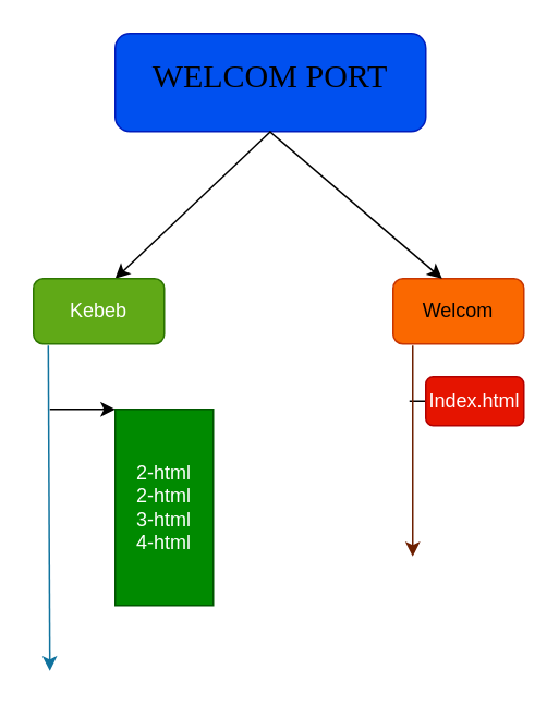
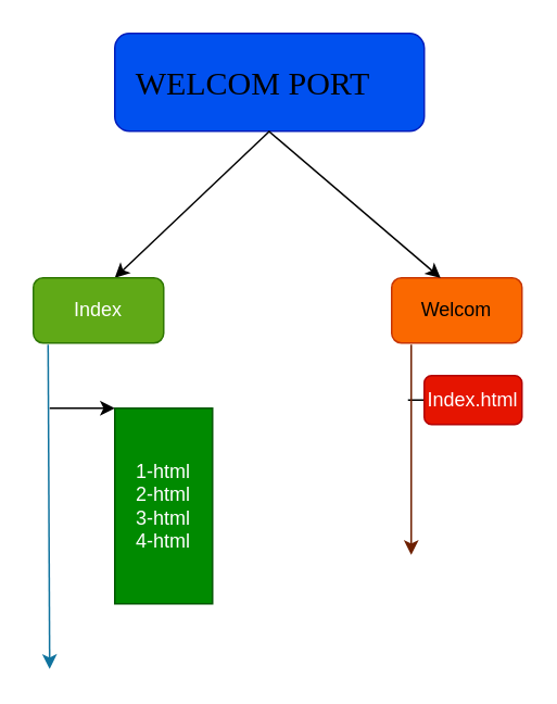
- <mxCell id="5" value="WELCOM PORT" style="text;strokeColor=none;align=center;fillColor=none;html=1;verticalAlign=middle;whiteSpace=wrap;rounded=1;hachureGap=4;fontFamily=Architects Daughter;fontSource=https%3A%2F%2Ffonts.googleapis.com%2Fcss%3Ffamily%3DArchitects%2BDaughter;fontSize=20;" vertex="1" parent="1"><mxGeometry x="80" y="35" width="170" height="20" as="geometry" /></mxCell>
+ <mxCell id="5" value="WELCOM PORT" style="text;strokeColor=none;align=center;fillColor=none;html=1;verticalAlign=middle;whiteSpace=wrap;rounded=1;hachureGap=4;fontFamily=Architects Daughter;fontSource=https%3A%2F%2Ffonts.googleapis.com%2Fcss%3Ffamily%3DArchitects%2BDaughter;fontSize=20;" vertex="1" parent="1"><mxGeometry x="70" y="40" width="170" height="20" as="geometry" /></mxCell>
- <mxCell id="8" value="Kebeb" style="text;strokeColor=#2D7600;align=center;fillColor=#60a917;html=1;verticalAlign=middle;whiteSpace=wrap;rounded=1;fontFamily=Helvetica;fontColor=#ffffff;" vertex="1" parent="1"><mxGeometry x="20" y="170" width="80" height="40" as="geometry" /></mxCell>
+ <mxCell id="8" value="Index" style="text;strokeColor=#2D7600;align=center;fillColor=#60a917;html=1;verticalAlign=middle;whiteSpace=wrap;rounded=1;fontFamily=Helvetica;fontColor=#ffffff;" vertex="1" parent="1"><mxGeometry x="20" y="170" width="80" height="40" as="geometry" /></mxCell>
- <mxCell id="13" value="2-html&lt;br&gt;2-html&lt;br&gt;3-html&lt;br&gt;4-html" style="text;strokeColor=#005700;align=center;fillColor=#008a00;html=1;verticalAlign=middle;whiteSpace=wrap;rounded=0;fontColor=#ffffff;" vertex="1" parent="1"><mxGeometry x="70" y="250" width="60" height="120" as="geometry" /></mxCell>
+ <mxCell id="13" value="1-html&lt;br&gt;2-html&lt;br&gt;3-html&lt;br&gt;4-html" style="text;strokeColor=#005700;align=center;fillColor=#008a00;html=1;verticalAlign=middle;whiteSpace=wrap;rounded=0;fontColor=#ffffff;" vertex="1" parent="1"><mxGeometry x="70" y="250" width="60" height="120" as="geometry" /></mxCell>
